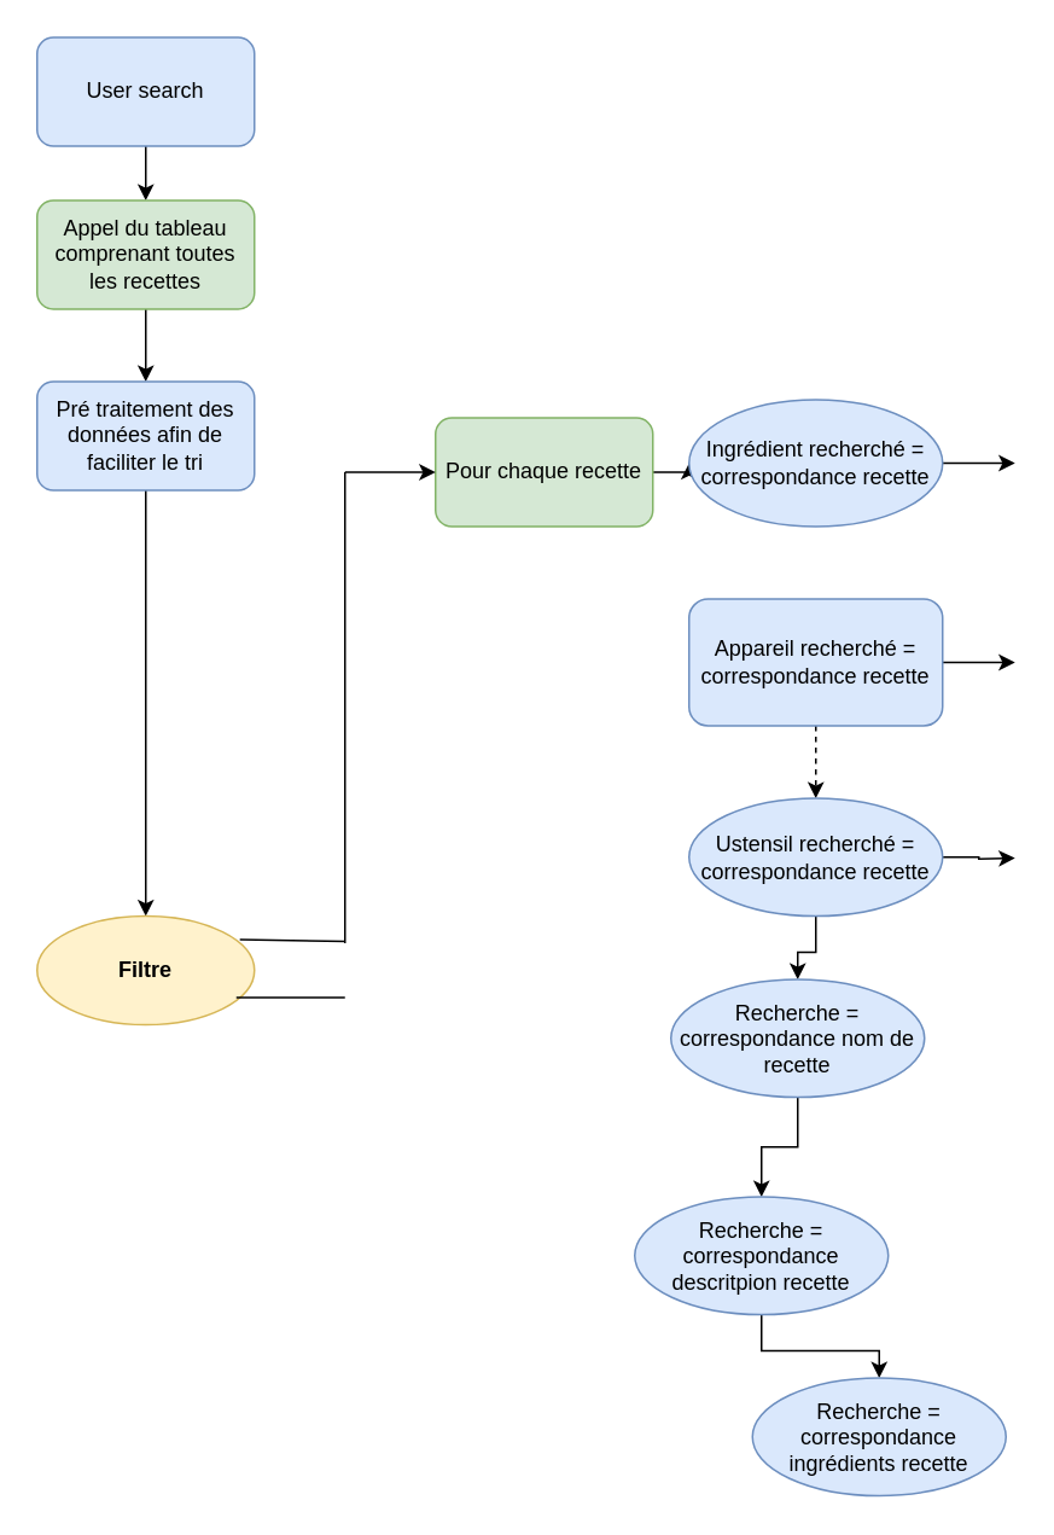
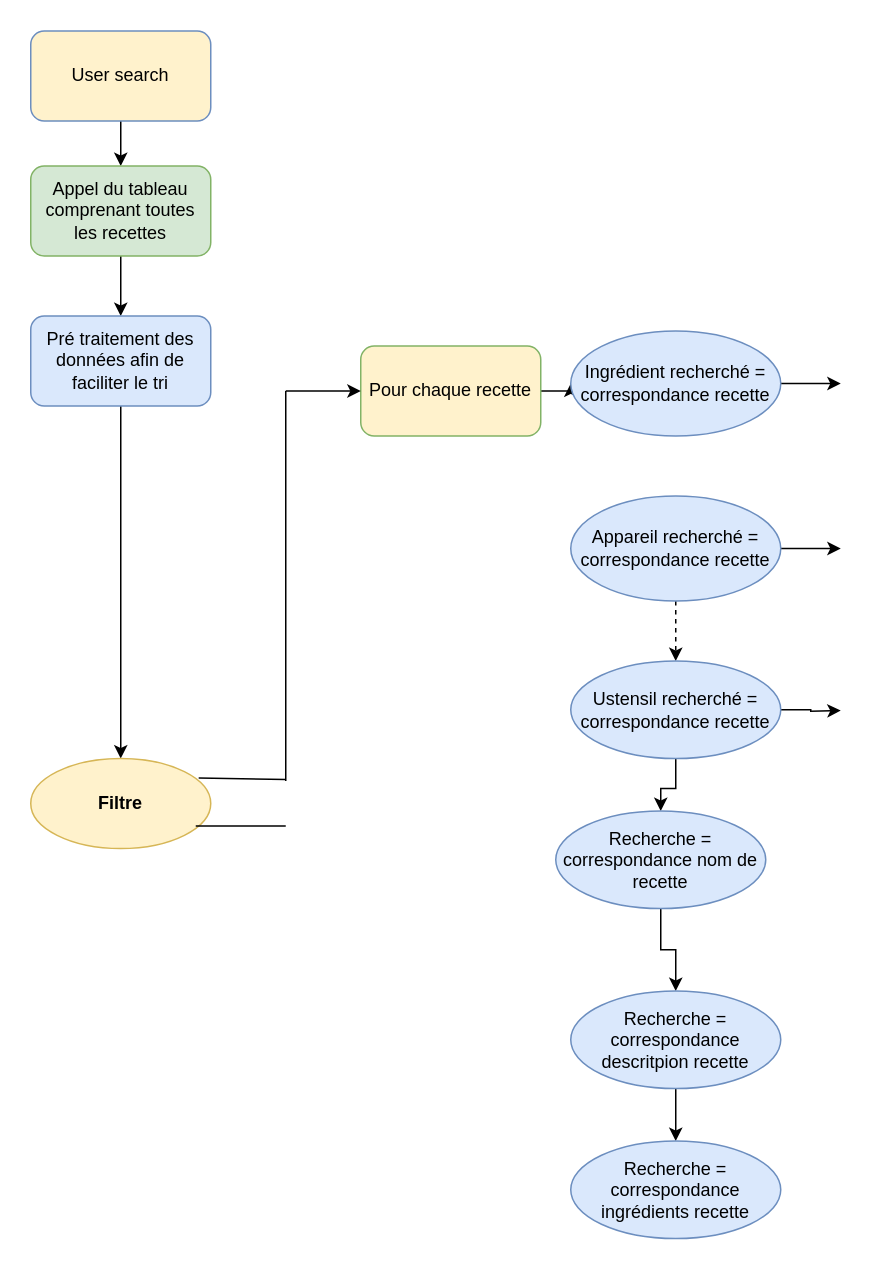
- <mxCell id="3" value="User search" style="rounded=1;whiteSpace=wrap;html=1;fillColor=#dae8fc;strokeColor=#6c8ebf;" vertex="1" parent="1"><mxGeometry x="20" y="20" width="120" height="60" as="geometry" /></mxCell>
+ <mxCell id="3" value="User search" style="rounded=1;whiteSpace=wrap;html=1;fillColor=#fff2cc;strokeColor=#6c8ebf;" vertex="1" parent="1"><mxGeometry x="20" y="20" width="120" height="60" as="geometry" /></mxCell>
- <mxCell id="10" value="Pour chaque recette" style="rounded=1;whiteSpace=wrap;html=1;fillColor=#d5e8d4;strokeColor=#82b366;" vertex="1" parent="1"><mxGeometry x="240" y="230" width="120" height="60" as="geometry" /></mxCell>
+ <mxCell id="10" value="Pour chaque recette" style="rounded=1;whiteSpace=wrap;html=1;fillColor=#fff2cc;strokeColor=#82b366;" vertex="1" parent="1"><mxGeometry x="240" y="230" width="120" height="60" as="geometry" /></mxCell>
- <mxCell id="13" value="&lt;span&gt;Appareil recherché =&lt;/span&gt;&lt;br&gt;&lt;span&gt;correspondance recette&lt;/span&gt;" style="whiteSpace=wrap;html=1;fillColor=#dae8fc;strokeColor=#6c8ebf;rounded=1;" vertex="1" parent="1"><mxGeometry x="380" y="330" width="140" height="70" as="geometry" /></mxCell>
+ <mxCell id="13" value="&lt;span&gt;Appareil recherché =&lt;/span&gt;&lt;br&gt;&lt;span&gt;correspondance recette&lt;/span&gt;" style="ellipse;whiteSpace=wrap;html=1;fillColor=#dae8fc;strokeColor=#6c8ebf;rounded=1;" vertex="1" parent="1"><mxGeometry x="380" y="330" width="140" height="70" as="geometry" /></mxCell>
- <mxCell id="25" value="Recherche =&lt;br&gt;&lt;span&gt;correspondance descritpion recette&lt;/span&gt;" style="ellipse;whiteSpace=wrap;html=1;fillColor=#dae8fc;strokeColor=#6c8ebf;rounded=1;" vertex="1" parent="1"><mxGeometry x="350" y="660" width="140" height="65" as="geometry" /></mxCell>
+ <mxCell id="25" value="Recherche =&lt;br&gt;&lt;span&gt;correspondance descritpion recette&lt;/span&gt;" style="ellipse;whiteSpace=wrap;html=1;fillColor=#dae8fc;strokeColor=#6c8ebf;rounded=1;" vertex="1" parent="1"><mxGeometry x="380" y="660" width="140" height="65" as="geometry" /></mxCell>
- <mxCell id="26" value="Recherche =&lt;br&gt;&lt;span&gt;correspondance ingrédients recette&lt;/span&gt;" style="ellipse;whiteSpace=wrap;html=1;fillColor=#dae8fc;strokeColor=#6c8ebf;rounded=1;" vertex="1" parent="1"><mxGeometry x="415" y="760" width="140" height="65" as="geometry" /></mxCell>
+ <mxCell id="26" value="Recherche =&lt;br&gt;&lt;span&gt;correspondance ingrédients recette&lt;/span&gt;" style="ellipse;whiteSpace=wrap;html=1;fillColor=#dae8fc;strokeColor=#6c8ebf;rounded=1;" vertex="1" parent="1"><mxGeometry x="380" y="760" width="140" height="65" as="geometry" /></mxCell>
